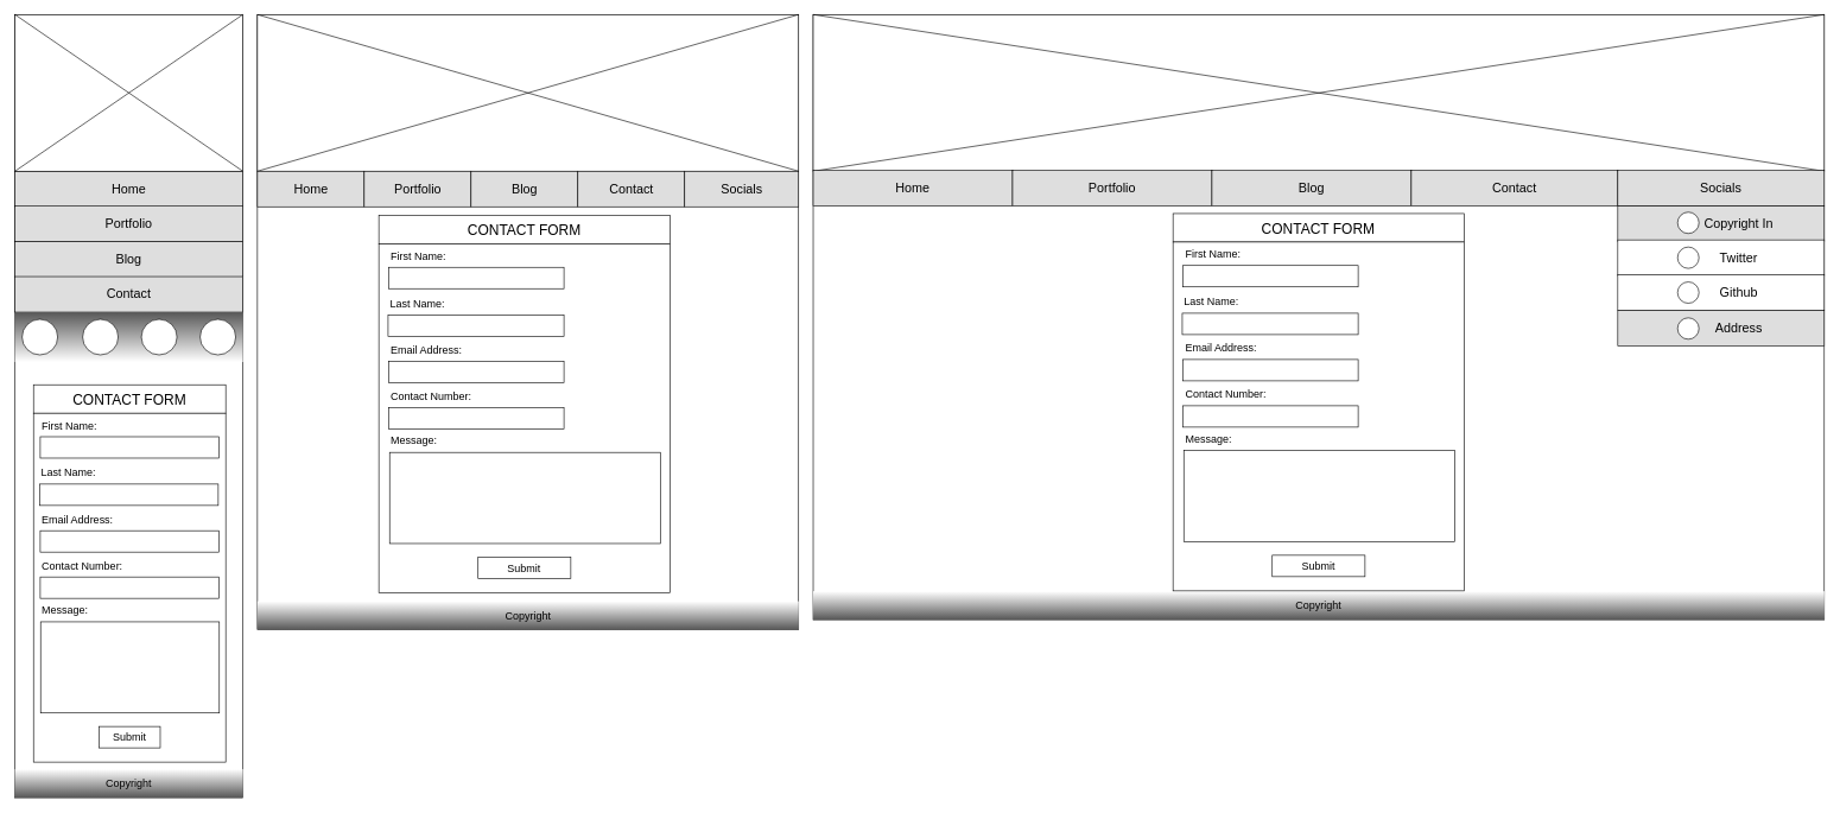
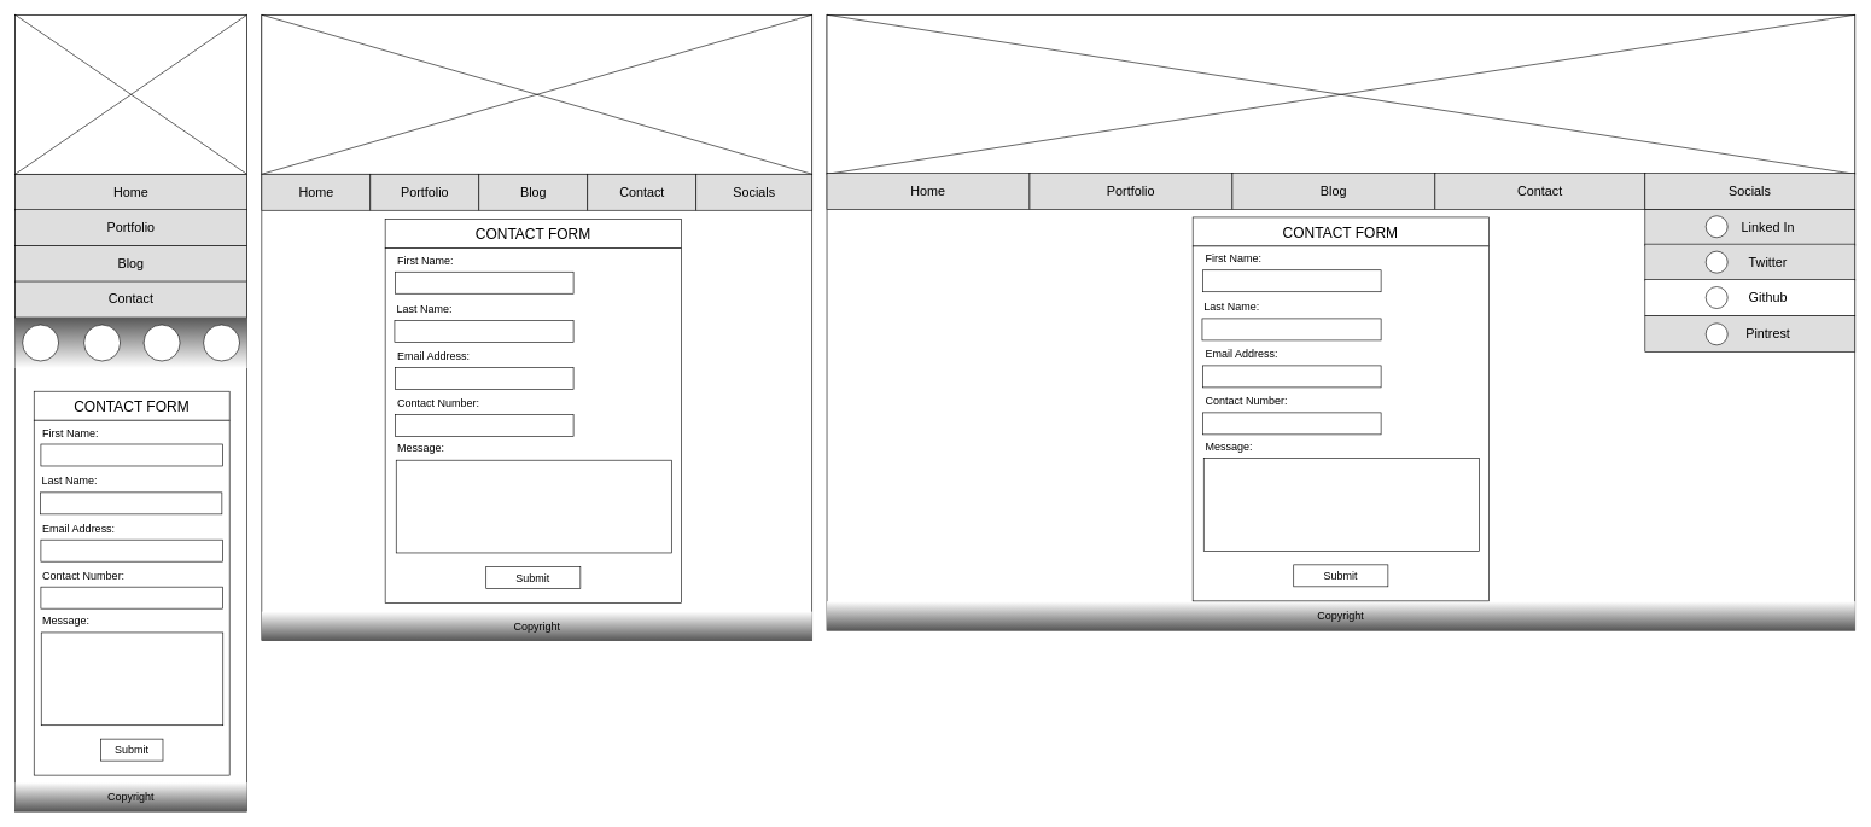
- <mxCell id="37" value="Copyright In" style="rounded=0;whiteSpace=wrap;html=1;fillColor=#DEDEDE;shadow=0;glass=0;fontSize=18;spacingLeft=50;" parent="31" vertex="1"><mxGeometry x="1130" y="50" width="290" height="50" as="geometry" /></mxCell>
+ <mxCell id="37" value="Linked In" style="rounded=0;whiteSpace=wrap;html=1;fillColor=#DEDEDE;shadow=0;glass=0;fontSize=18;spacingLeft=50;" parent="31" vertex="1"><mxGeometry x="1130" y="50" width="290" height="50" as="geometry" /></mxCell>
- <mxCell id="38" value="Twitter" style="rounded=0;whiteSpace=wrap;html=1;fillColor=#ffffff;shadow=0;glass=0;fontSize=18;spacingLeft=50;" parent="31" vertex="1"><mxGeometry x="1130" y="97.5" width="290" height="50" as="geometry" /></mxCell>
+ <mxCell id="38" value="Twitter" style="rounded=0;whiteSpace=wrap;html=1;fillColor=#DEDEDE;shadow=0;glass=0;fontSize=18;spacingLeft=50;" parent="31" vertex="1"><mxGeometry x="1130" y="97.5" width="290" height="50" as="geometry" /></mxCell>
- <mxCell id="40" value="Address" style="rounded=0;whiteSpace=wrap;html=1;fillColor=#DEDEDE;shadow=0;glass=0;fontSize=18;spacingLeft=50;" parent="31" vertex="1"><mxGeometry x="1130" y="196.5" width="290" height="50" as="geometry" /></mxCell>
+ <mxCell id="40" value="Pintrest" style="rounded=0;whiteSpace=wrap;html=1;fillColor=#DEDEDE;shadow=0;glass=0;fontSize=18;spacingLeft=50;" parent="31" vertex="1"><mxGeometry x="1130" y="196.5" width="290" height="50" as="geometry" /></mxCell>
